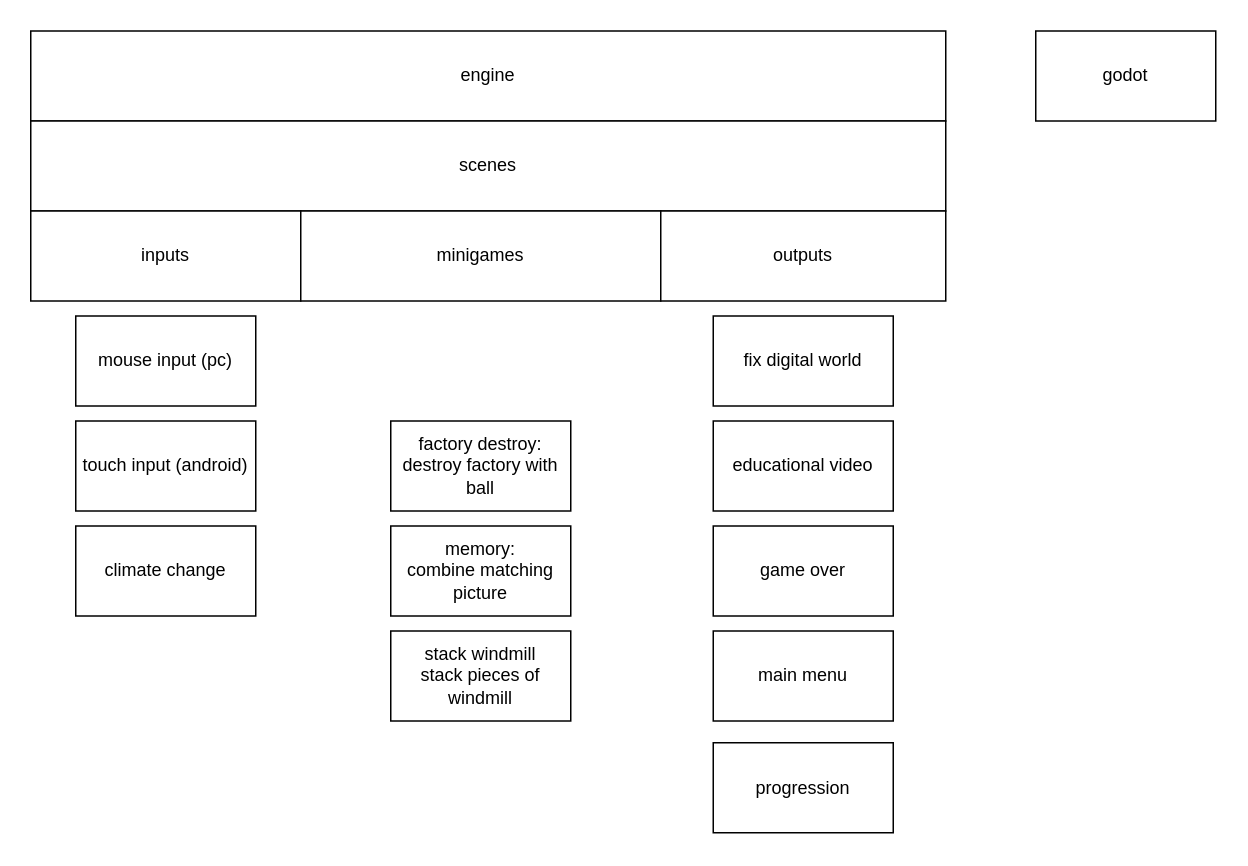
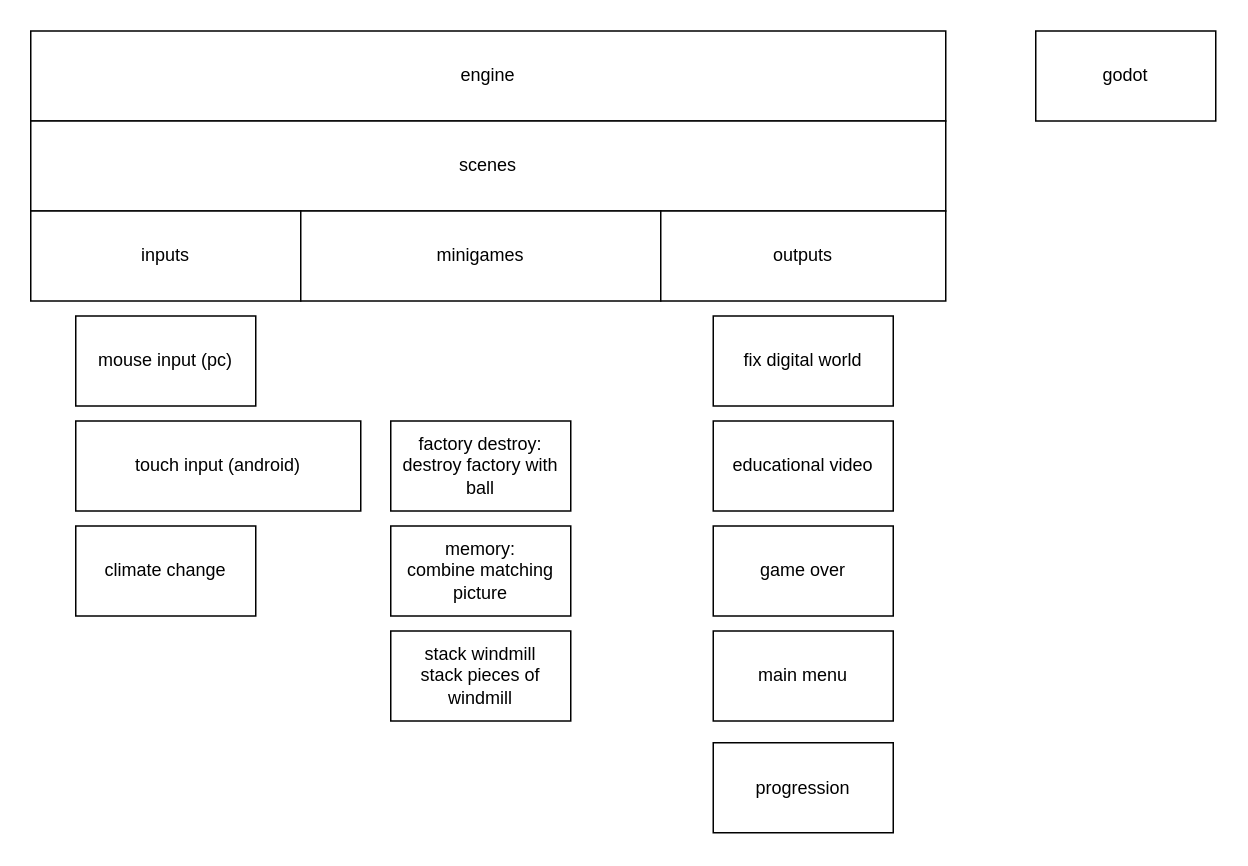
- <mxCell id="17" value="touch input (android)" style="rounded=0;whiteSpace=wrap;html=1;" parent="1" vertex="1"><mxGeometry x="50" y="280" width="120" height="60" as="geometry" /></mxCell>
+ <mxCell id="17" value="touch input (android)" style="rounded=0;whiteSpace=wrap;html=1;" parent="1" vertex="1"><mxGeometry x="50" y="280" width="190" height="60" as="geometry" /></mxCell>
